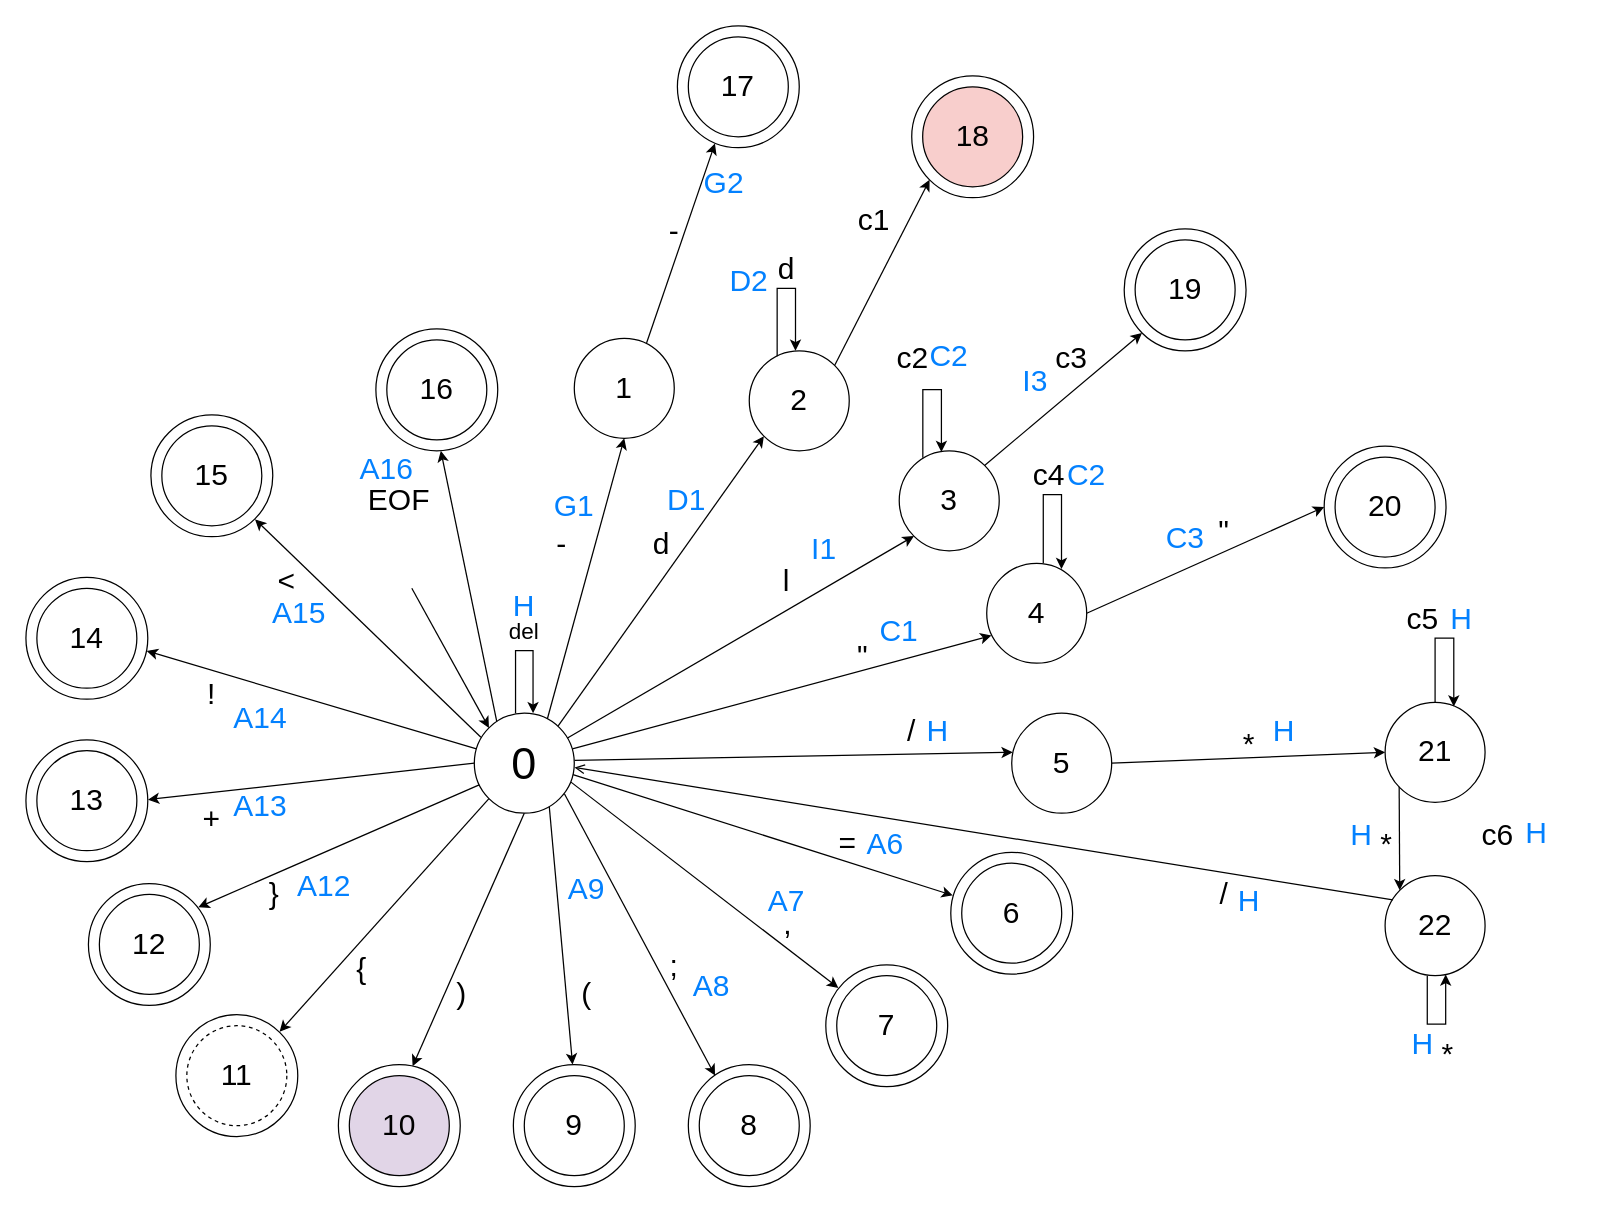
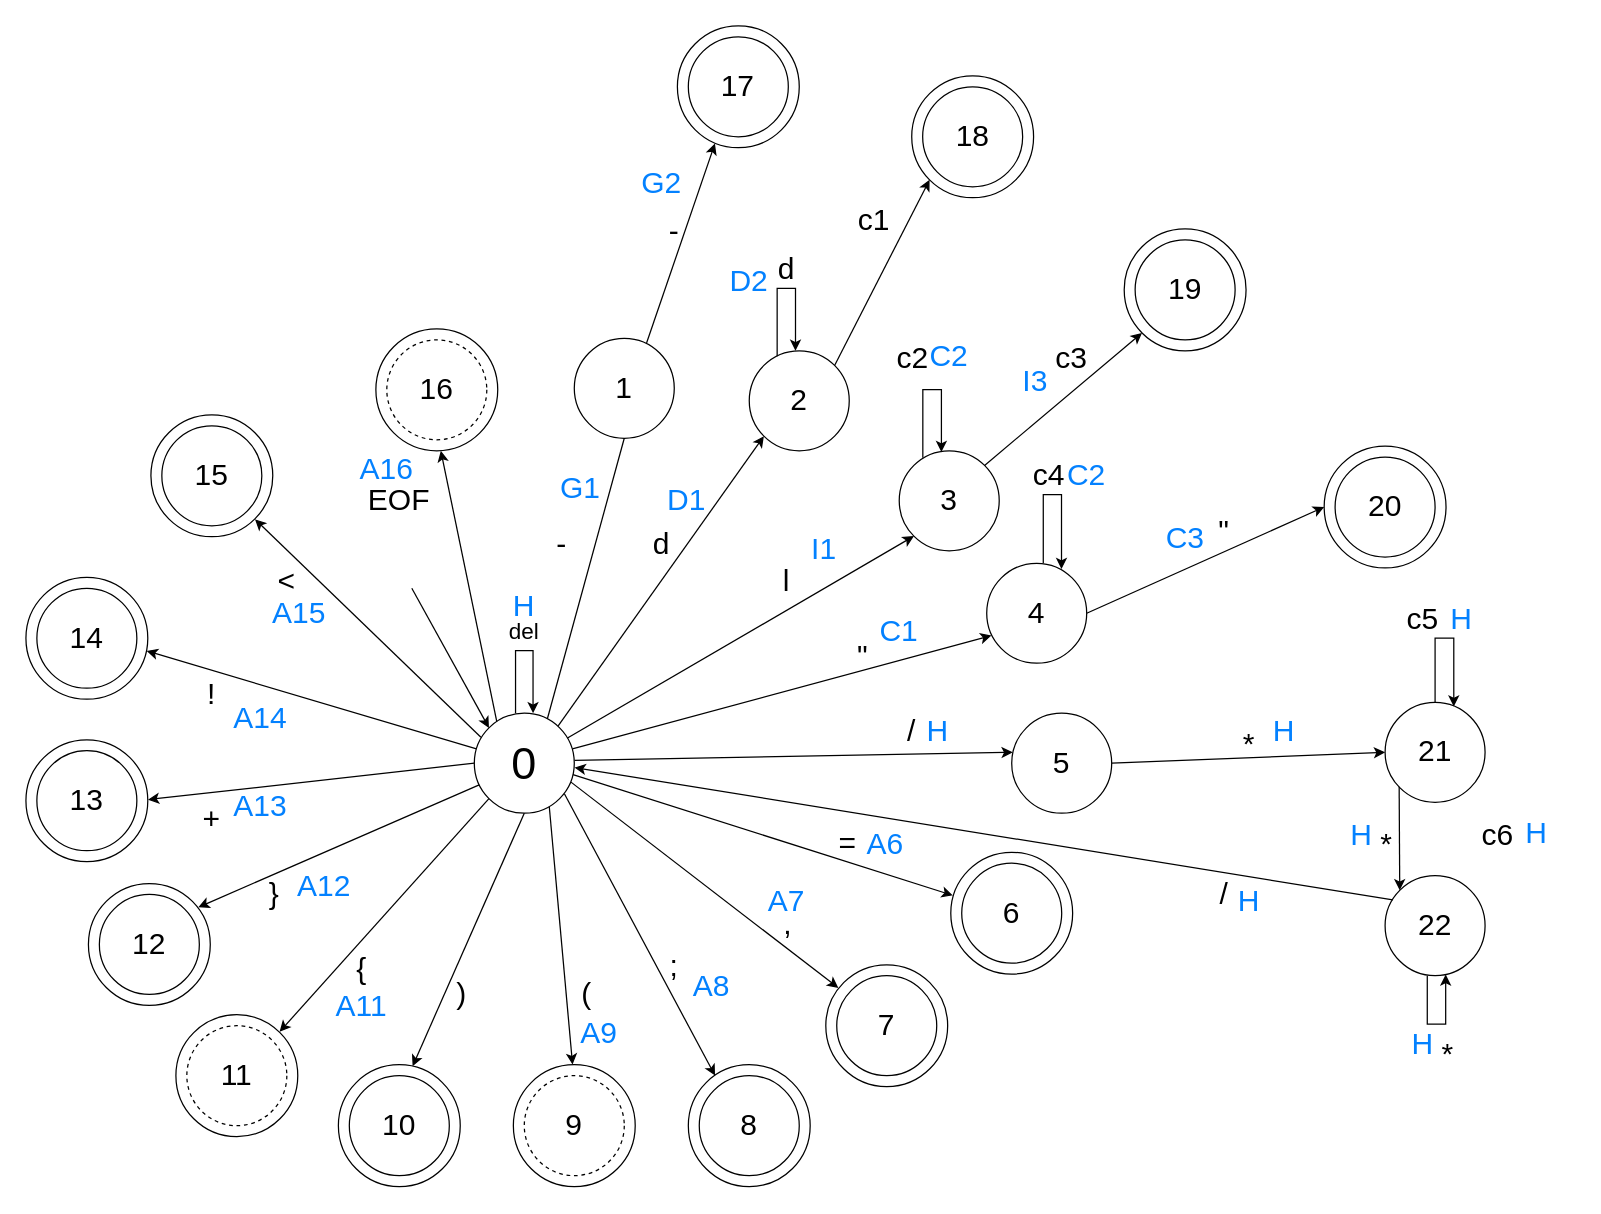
- <mxCell id="69" value="&lt;font style=&quot;font-size: 24px;&quot;&gt;18&lt;/font&gt;" style="ellipse;whiteSpace=wrap;html=1;aspect=fixed;fillColor=#f8cecc;" parent="1" vertex="1"><mxGeometry x="737.75" y="68.75" width="80" height="80" as="geometry" /></mxCell>
+ <mxCell id="69" value="&lt;font style=&quot;font-size: 24px;&quot;&gt;18&lt;/font&gt;" style="ellipse;whiteSpace=wrap;html=1;aspect=fixed;" parent="1" vertex="1"><mxGeometry x="737.75" y="68.75" width="80" height="80" as="geometry" /></mxCell>
- <mxCell id="97" value="&lt;font color=&quot;#0381ff&quot; style=&quot;font-size: 24px;&quot;&gt;G2&lt;/font&gt;" style="text;html=1;align=center;verticalAlign=middle;whiteSpace=wrap;rounded=0;" parent="1" vertex="1"><mxGeometry x="549" y="131.25" width="60" height="30" as="geometry" /></mxCell>
+ <mxCell id="97" value="&lt;font color=&quot;#0381ff&quot; style=&quot;font-size: 24px;&quot;&gt;G2&lt;/font&gt;" style="text;html=1;align=center;verticalAlign=middle;whiteSpace=wrap;rounded=0;" parent="1" vertex="1"><mxGeometry x="499" y="131.25" width="60" height="30" as="geometry" /></mxCell>
- <mxCell id="37" value="&lt;font style=&quot;font-size: 24px;&quot;&gt;16&lt;/font&gt;" style="ellipse;whiteSpace=wrap;html=1;aspect=fixed;" parent="1" vertex="1"><mxGeometry x="309" y="271.25" width="80" height="80" as="geometry" /></mxCell>
+ <mxCell id="37" value="&lt;font style=&quot;font-size: 24px;&quot;&gt;16&lt;/font&gt;" style="ellipse;whiteSpace=wrap;html=1;aspect=fixed;dashed=1;" parent="1" vertex="1"><mxGeometry x="309" y="271.25" width="80" height="80" as="geometry" /></mxCell>
- <mxCell id="23" value="" style="endArrow=classic;html=1;rounded=0;exitX=0.731;exitY=0.055;exitDx=0;exitDy=0;exitPerimeter=0;entryX=0.5;entryY=1;entryDx=0;entryDy=0;" parent="1" source="14" target="15" edge="1"><mxGeometry width="50" height="50" relative="1" as="geometry"><mxPoint x="459" y="550" as="sourcePoint" /><mxPoint x="488.68" y="360" as="targetPoint" /></mxGeometry></mxCell>
+ <mxCell id="23" value="" style="endArrow=none;html=1;rounded=0;exitX=0.731;exitY=0.055;exitDx=0;exitDy=0;exitPerimeter=0;entryX=0.5;entryY=1;entryDx=0;entryDy=0;" parent="1" source="14" target="15" edge="1"><mxGeometry width="50" height="50" relative="1" as="geometry"><mxPoint x="459" y="550" as="sourcePoint" /><mxPoint x="488.68" y="360" as="targetPoint" /></mxGeometry></mxCell>
- <mxCell id="96" value="&lt;font color=&quot;#0381ff&quot; style=&quot;font-size: 24px;&quot;&gt;G1&lt;/font&gt;" style="text;html=1;align=center;verticalAlign=middle;whiteSpace=wrap;rounded=0;" parent="1" vertex="1"><mxGeometry x="429" y="390" width="60" height="30" as="geometry" /></mxCell>
+ <mxCell id="96" value="&lt;font color=&quot;#0381ff&quot; style=&quot;font-size: 24px;&quot;&gt;G1&lt;/font&gt;" style="text;html=1;align=center;verticalAlign=middle;whiteSpace=wrap;rounded=0;" parent="1" vertex="1"><mxGeometry x="434" y="375" width="60" height="30" as="geometry" /></mxCell>
- <mxCell id="107" value="" style="endArrow=open;html=1;rounded=0;entryX=1.002;entryY=0.543;entryDx=0;entryDy=0;entryPerimeter=0;exitX=0.077;exitY=0.242;exitDx=0;exitDy=0;exitPerimeter=0;" parent="1" source="91" target="14" edge="1"><mxGeometry width="50" height="50" relative="1" as="geometry"><mxPoint x="951" y="686" as="sourcePoint" /><mxPoint x="569" y="620" as="targetPoint" /></mxGeometry></mxCell>
+ <mxCell id="107" value="" style="endArrow=classic;html=1;rounded=0;entryX=1.002;entryY=0.543;entryDx=0;entryDy=0;entryPerimeter=0;exitX=0.077;exitY=0.242;exitDx=0;exitDy=0;exitPerimeter=0;" parent="1" source="91" target="14" edge="1"><mxGeometry width="50" height="50" relative="1" as="geometry"><mxPoint x="951" y="686" as="sourcePoint" /><mxPoint x="569" y="620" as="targetPoint" /></mxGeometry></mxCell>
- <mxCell id="115" value="&lt;font color=&quot;#0381ff&quot; style=&quot;font-size: 24px;&quot;&gt;A9&lt;/font&gt;" style="text;html=1;align=center;verticalAlign=middle;whiteSpace=wrap;rounded=0;" parent="1" vertex="1"><mxGeometry x="439" y="696.25" width="60" height="30" as="geometry" /></mxCell>
+ <mxCell id="115" value="&lt;font color=&quot;#0381ff&quot; style=&quot;font-size: 24px;&quot;&gt;A9&lt;/font&gt;" style="text;html=1;align=center;verticalAlign=middle;whiteSpace=wrap;rounded=0;" parent="1" vertex="1"><mxGeometry x="449" y="811.25" width="60" height="30" as="geometry" /></mxCell>
+ <mxCell id="116" value="&lt;font color=&quot;#0381ff&quot; style=&quot;font-size: 24px;&quot;&gt;A11&lt;/font&gt;" style="text;html=1;align=center;verticalAlign=middle;whiteSpace=wrap;rounded=0;" parent="1" vertex="1"><mxGeometry x="259" y="790" width="60" height="30" as="geometry" /></mxCell>
- <mxCell id="31" value="&lt;font style=&quot;font-size: 24px;&quot;&gt;10&lt;/font&gt;" style="ellipse;whiteSpace=wrap;html=1;aspect=fixed;fillColor=#e1d5e7;" parent="1" vertex="1"><mxGeometry x="279" y="860" width="80" height="80" as="geometry" /></mxCell>
+ <mxCell id="31" value="&lt;font style=&quot;font-size: 24px;&quot;&gt;10&lt;/font&gt;" style="ellipse;whiteSpace=wrap;html=1;aspect=fixed;" parent="1" vertex="1"><mxGeometry x="279" y="860" width="80" height="80" as="geometry" /></mxCell>
- <mxCell id="30" value="&lt;font style=&quot;font-size: 24px;&quot;&gt;9&lt;/font&gt;" style="ellipse;whiteSpace=wrap;html=1;aspect=fixed;" parent="1" vertex="1"><mxGeometry x="419" y="860" width="80" height="80" as="geometry" /></mxCell>
+ <mxCell id="30" value="&lt;font style=&quot;font-size: 24px;&quot;&gt;9&lt;/font&gt;" style="ellipse;whiteSpace=wrap;html=1;aspect=fixed;dashed=1;" parent="1" vertex="1"><mxGeometry x="419" y="860" width="80" height="80" as="geometry" /></mxCell>
